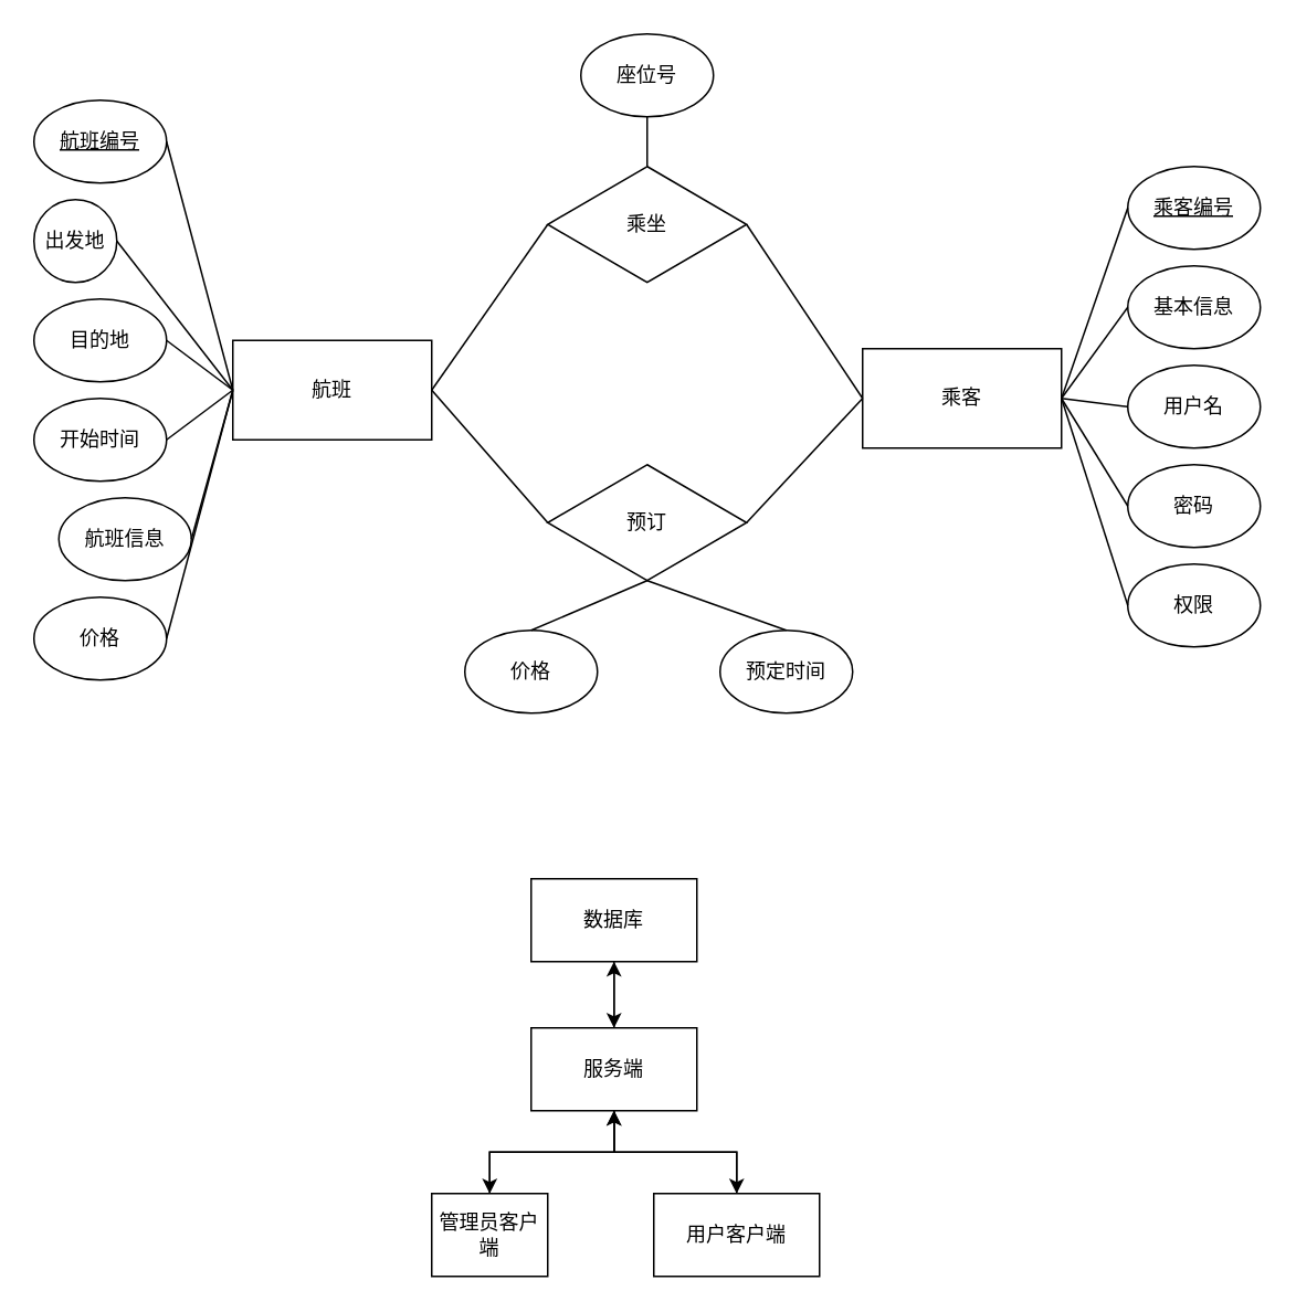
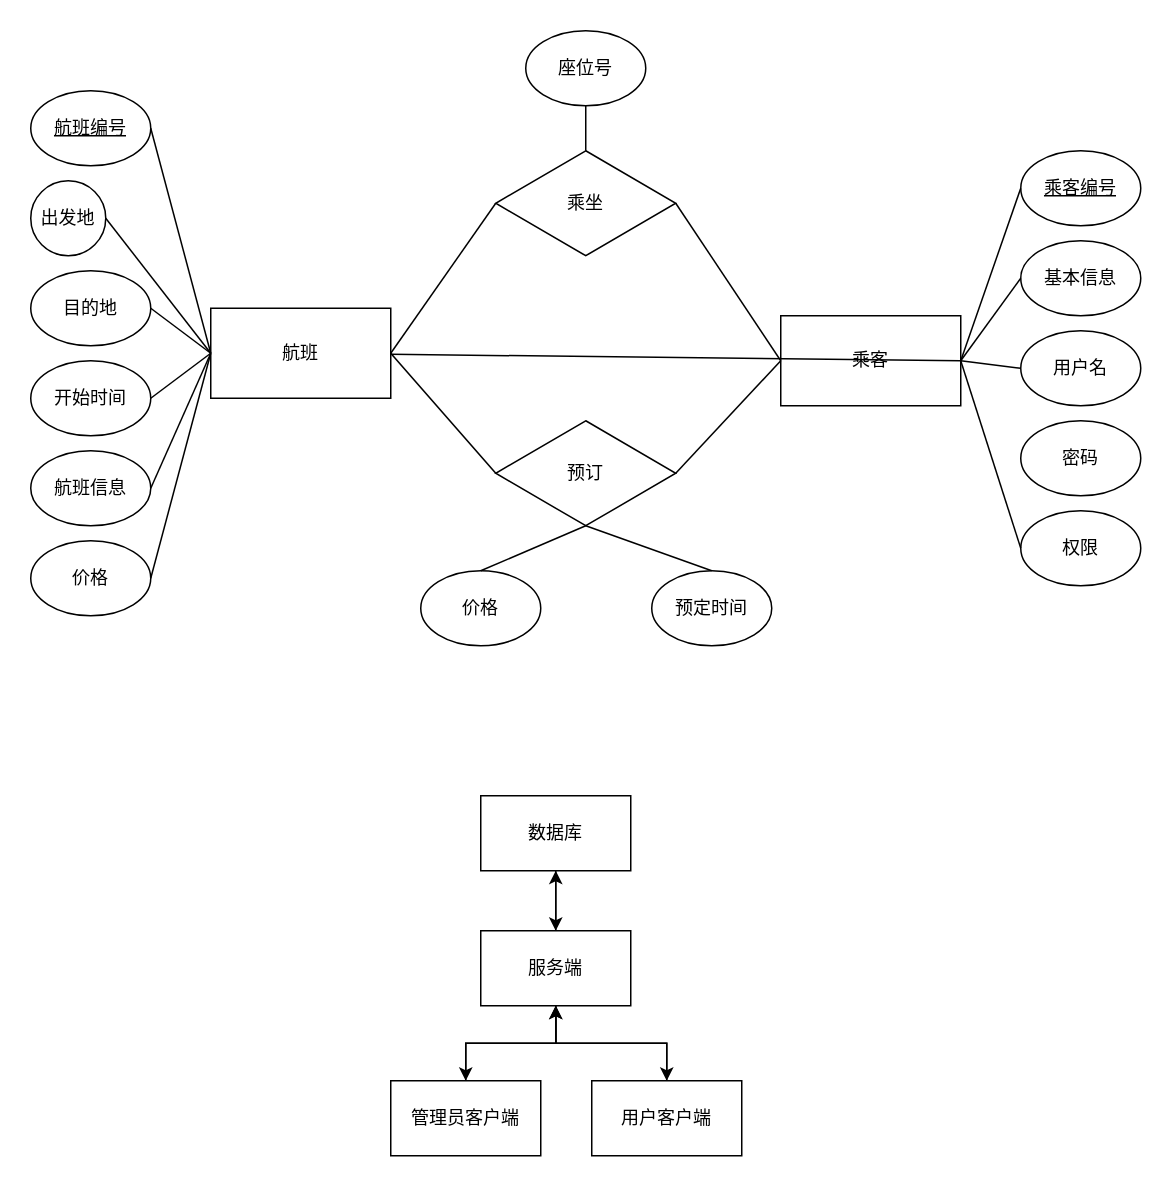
- <mxCell id="36" value="" style="endArrow=none;html=1;entryX=0;entryY=0.5;entryDx=0;entryDy=0;exitX=1;exitY=0.5;exitDx=0;exitDy=0;" edge="1" parent="1" source="3" target="12"><mxGeometry width="50" height="50" relative="1" as="geometry"><mxPoint x="450" y="290" as="sourcePoint" /><mxPoint x="380" y="240" as="targetPoint" /></mxGeometry></mxCell>
+ <mxCell id="36" value="" style="endArrow=none;html=1;exitX=1;exitY=0.5;exitDx=0;exitDy=0;" edge="1" parent="1" source="3" target="2"><mxGeometry width="50" height="50" relative="1" as="geometry"><mxPoint x="450" y="290" as="sourcePoint" /><mxPoint x="380" y="240" as="targetPoint" /></mxGeometry></mxCell>
- <mxCell id="7" value="航班信息" style="ellipse;whiteSpace=wrap;html=1;" vertex="1" parent="1"><mxGeometry x="35" y="300" width="80" height="50" as="geometry" /></mxCell>
+ <mxCell id="7" value="航班信息" style="ellipse;whiteSpace=wrap;html=1;" vertex="1" parent="1"><mxGeometry x="20" y="300" width="80" height="50" as="geometry" /></mxCell>
- <mxCell id="45" value="管理员客户端" style="rounded=0;whiteSpace=wrap;html=1;" vertex="1" parent="1"><mxGeometry x="260" y="720" width="70" height="50" as="geometry" /></mxCell>
+ <mxCell id="45" value="管理员客户端" style="rounded=0;whiteSpace=wrap;html=1;" vertex="1" parent="1"><mxGeometry x="260" y="720" width="100" height="50" as="geometry" /></mxCell>
